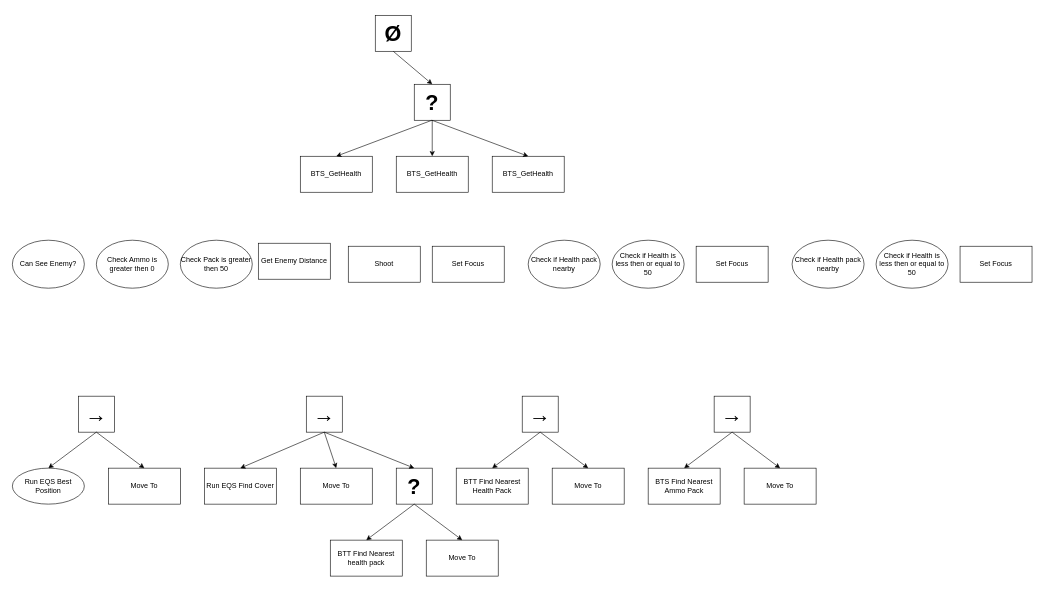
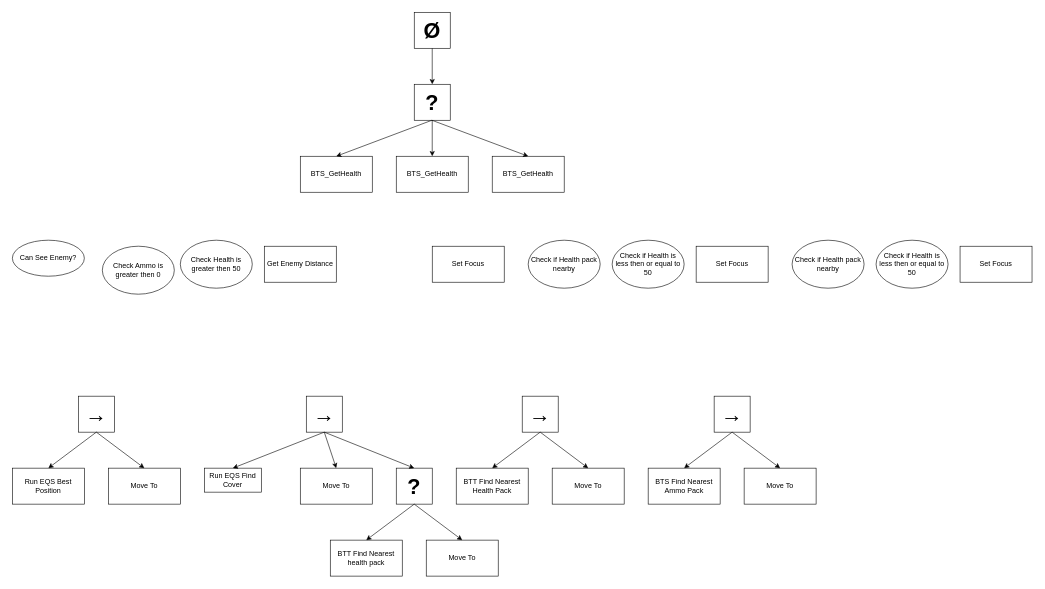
- <mxCell id="2" value="&lt;font style=&quot;font-size: 36px;&quot;&gt;&lt;b&gt;Ø&lt;/b&gt;&lt;/font&gt;" style="whiteSpace=wrap;html=1;aspect=fixed;" vertex="1" parent="1"><mxGeometry x="625" y="25" width="60" height="60" as="geometry" /></mxCell>
+ <mxCell id="2" value="&lt;font style=&quot;font-size: 36px;&quot;&gt;&lt;b&gt;Ø&lt;/b&gt;&lt;/font&gt;" style="whiteSpace=wrap;html=1;aspect=fixed;" vertex="1" parent="1"><mxGeometry x="690" y="20" width="60" height="60" as="geometry" /></mxCell>
- <mxCell id="37" value="Get Enemy Distance" style="rounded=0;whiteSpace=wrap;html=1;" vertex="1" parent="1"><mxGeometry x="430" y="405" width="120" height="60" as="geometry" /></mxCell>
+ <mxCell id="37" value="Get Enemy Distance" style="rounded=0;whiteSpace=wrap;html=1;" vertex="1" parent="1"><mxGeometry x="440" y="410" width="120" height="60" as="geometry" /></mxCell>
- <mxCell id="38" value="Can See Enemy?" style="ellipse;whiteSpace=wrap;html=1;" vertex="1" parent="1"><mxGeometry x="20" y="400" width="120" height="80" as="geometry" /></mxCell>
+ <mxCell id="38" value="Can See Enemy?" style="ellipse;whiteSpace=wrap;html=1;" vertex="1" parent="1"><mxGeometry x="20" y="400" width="120" height="60" as="geometry" /></mxCell>
- <mxCell id="39" value="Check Ammo is greater then 0" style="ellipse;whiteSpace=wrap;html=1;" vertex="1" parent="1"><mxGeometry x="160" y="400" width="120" height="80" as="geometry" /></mxCell>
+ <mxCell id="39" value="Check Ammo is greater then 0" style="ellipse;whiteSpace=wrap;html=1;" vertex="1" parent="1"><mxGeometry x="170" y="410" width="120" height="80" as="geometry" /></mxCell>
- <mxCell id="40" value="Check Pack is greater then 50" style="ellipse;whiteSpace=wrap;html=1;" vertex="1" parent="1"><mxGeometry x="300" y="400" width="120" height="80" as="geometry" /></mxCell>
+ <mxCell id="40" value="Check Health is greater then 50" style="ellipse;whiteSpace=wrap;html=1;" vertex="1" parent="1"><mxGeometry x="300" y="400" width="120" height="80" as="geometry" /></mxCell>
- <mxCell id="41" value="Shoot" style="rounded=0;whiteSpace=wrap;html=1;" vertex="1" parent="1"><mxGeometry x="580" y="410" width="120" height="60" as="geometry" /></mxCell>
- <mxCell id="12" value="Run EQS Best Position" style="ellipse;whiteSpace=wrap;html=1;" vertex="1" parent="1"><mxGeometry x="20" y="780" width="120" height="60" as="geometry" /></mxCell>
+ <mxCell id="12" value="Run EQS Best Position" style="rounded=0;whiteSpace=wrap;html=1;" vertex="1" parent="1"><mxGeometry x="20" y="780" width="120" height="60" as="geometry" /></mxCell>
- <mxCell id="17" value="Run EQS Find Cover" style="rounded=0;whiteSpace=wrap;html=1;" vertex="1" parent="1"><mxGeometry x="340" y="780" width="120" height="60" as="geometry" /></mxCell>
+ <mxCell id="17" value="Run EQS Find Cover" style="rounded=0;whiteSpace=wrap;html=1;" vertex="1" parent="1"><mxGeometry x="340" y="780" width="95" height="40" as="geometry" /></mxCell>
